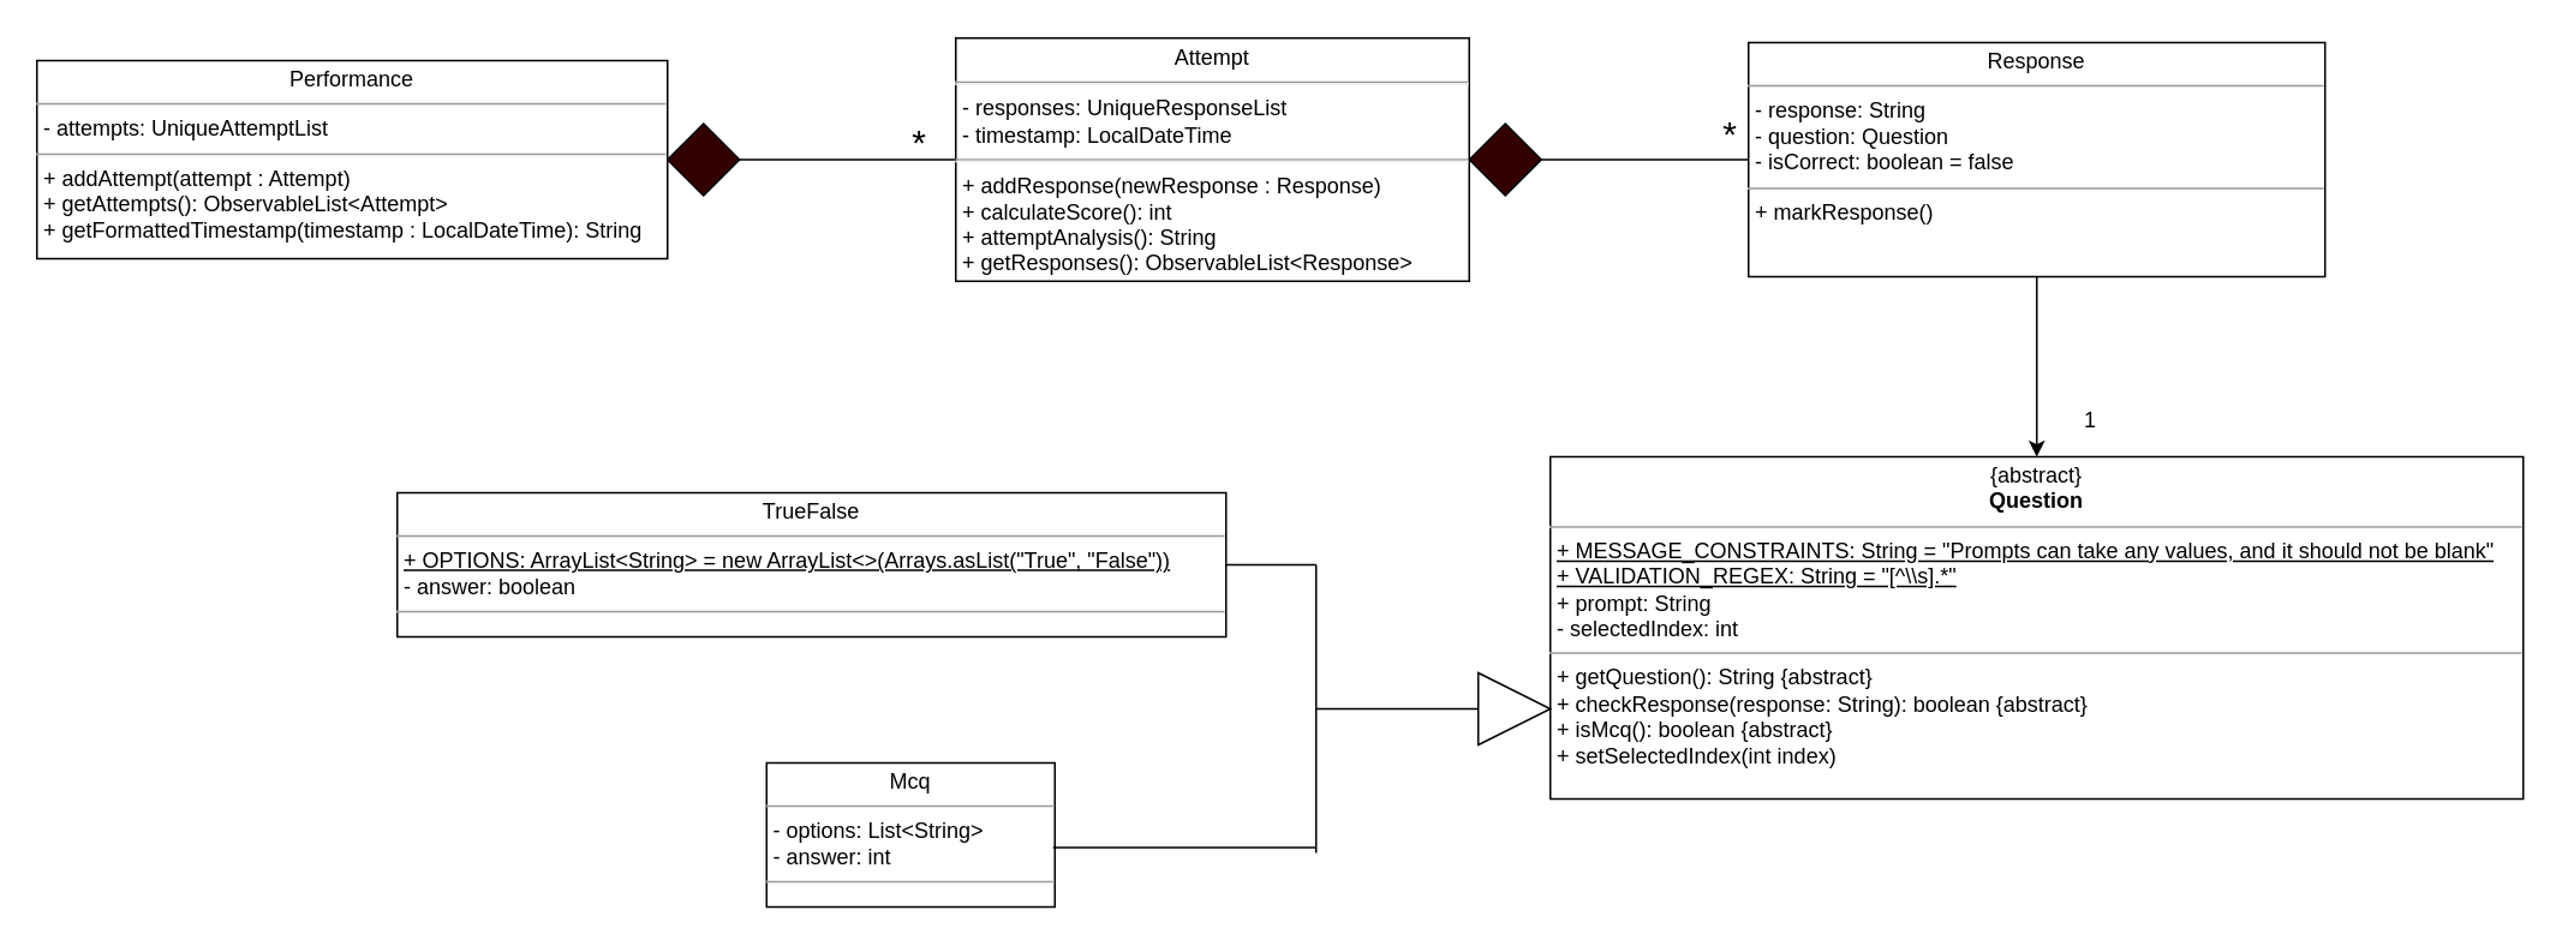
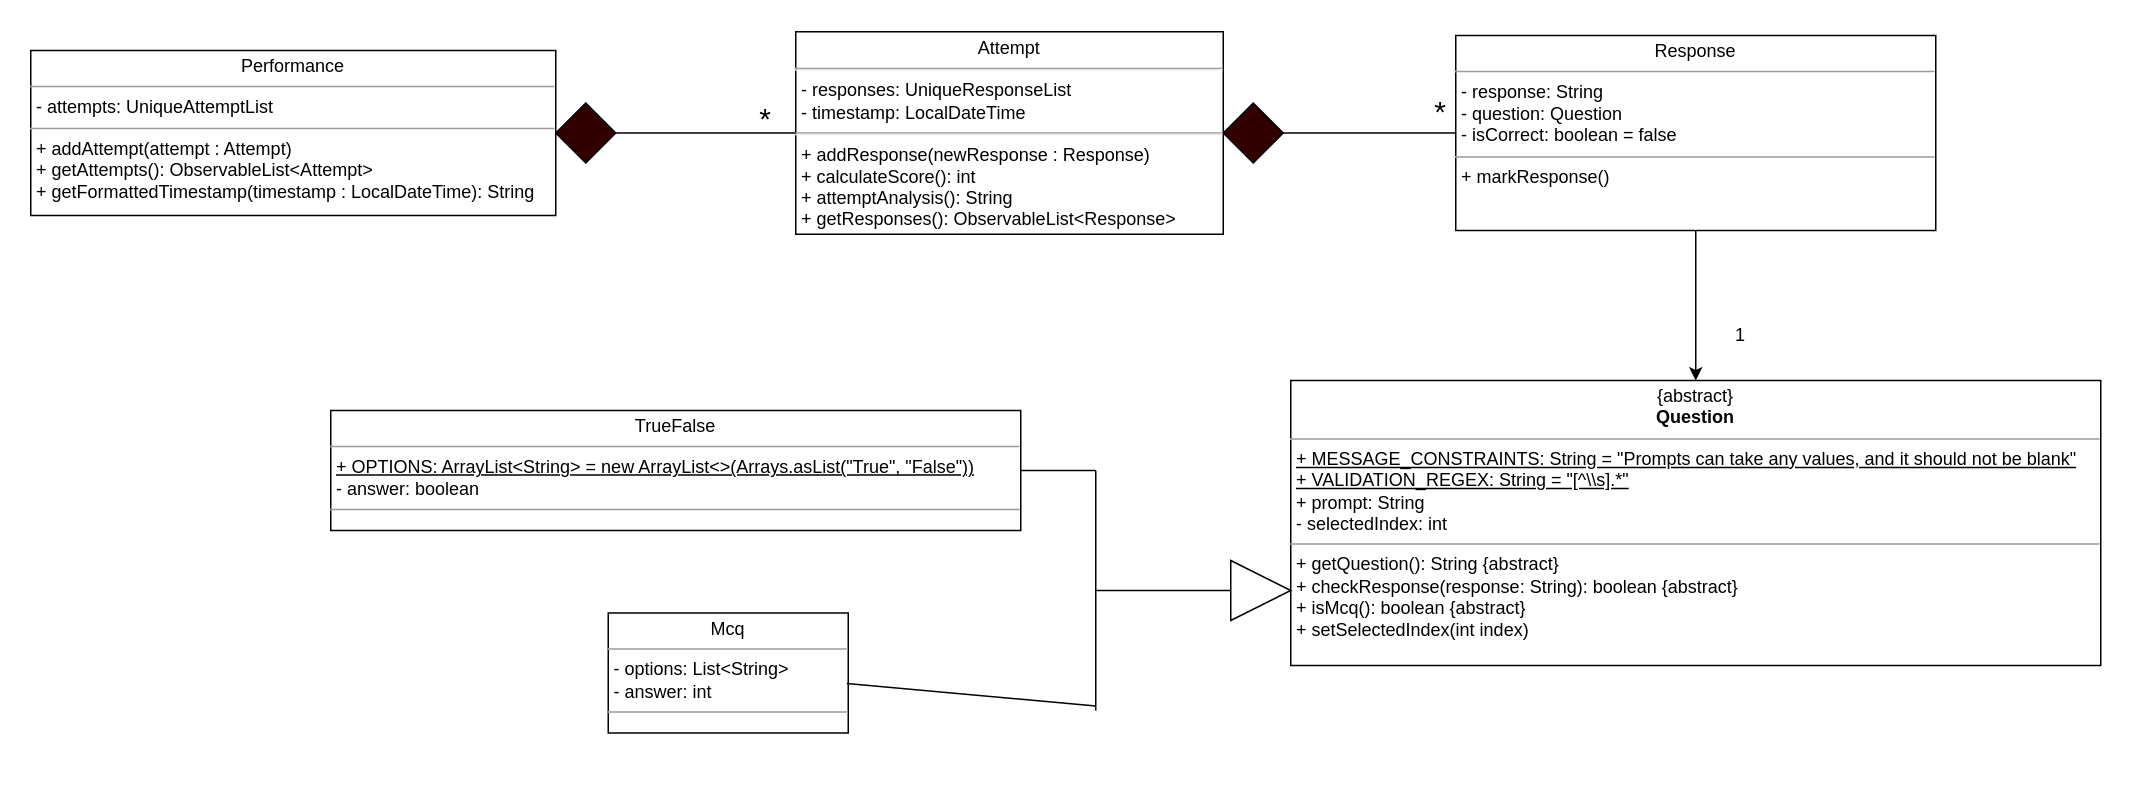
- <mxCell id="18" value="1" style="text;html=1;strokeColor=none;fillColor=none;align=center;verticalAlign=middle;whiteSpace=wrap;rounded=0;" vertex="1" parent="1"><mxGeometry x="1140" y="223" width="40" height="20" as="geometry" /></mxCell>
+ <mxCell id="18" value="1" style="text;html=1;strokeColor=none;fillColor=none;align=center;verticalAlign=middle;whiteSpace=wrap;rounded=0;" vertex="1" parent="1"><mxGeometry x="1140" y="213" width="40" height="20" as="geometry" /></mxCell>
- <mxCell id="8" value="&lt;p style=&quot;margin: 0px ; margin-top: 4px ; text-align: center&quot;&gt;Mcq&lt;/p&gt;&lt;hr size=&quot;1&quot;&gt;&lt;p style=&quot;margin: 0px ; margin-left: 4px&quot;&gt;- options: List&amp;lt;String&amp;gt;&lt;/p&gt;&lt;p style=&quot;margin: 0px ; margin-left: 4px&quot;&gt;&lt;span&gt;- answer: int&lt;/span&gt;&lt;/p&gt;&lt;hr size=&quot;1&quot;&gt;&lt;p style=&quot;margin: 0px ; margin-left: 4px&quot;&gt;&lt;br&gt;&lt;/p&gt;" style="verticalAlign=top;align=left;overflow=fill;fontSize=12;fontFamily=Helvetica;html=1;rounded=0;shadow=0;comic=0;labelBackgroundColor=none;strokeWidth=1" vertex="1" parent="1"><mxGeometry x="425" y="423" width="160" height="80" as="geometry" /></mxCell>
+ <mxCell id="8" value="&lt;p style=&quot;margin: 0px ; margin-top: 4px ; text-align: center&quot;&gt;Mcq&lt;/p&gt;&lt;hr size=&quot;1&quot;&gt;&lt;p style=&quot;margin: 0px ; margin-left: 4px&quot;&gt;- options: List&amp;lt;String&amp;gt;&lt;/p&gt;&lt;p style=&quot;margin: 0px ; margin-left: 4px&quot;&gt;&lt;span&gt;- answer: int&lt;/span&gt;&lt;/p&gt;&lt;hr size=&quot;1&quot;&gt;&lt;p style=&quot;margin: 0px ; margin-left: 4px&quot;&gt;&lt;br&gt;&lt;/p&gt;" style="verticalAlign=top;align=left;overflow=fill;fontSize=12;fontFamily=Helvetica;html=1;rounded=0;shadow=0;comic=0;labelBackgroundColor=none;strokeWidth=1" vertex="1" parent="1"><mxGeometry x="405" y="408" width="160" height="80" as="geometry" /></mxCell>
